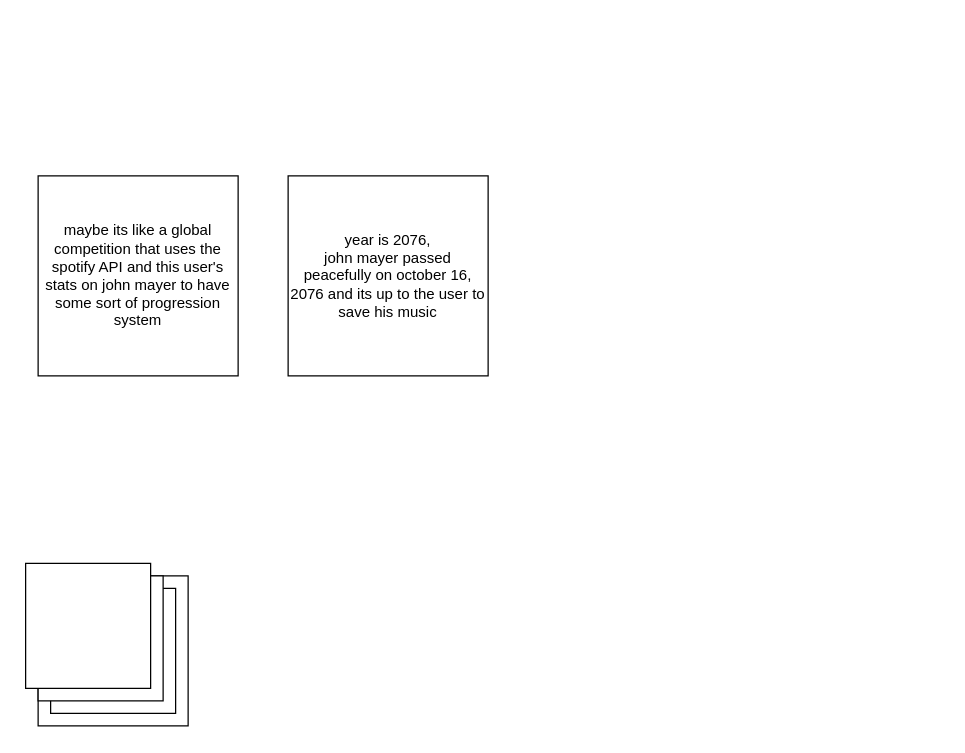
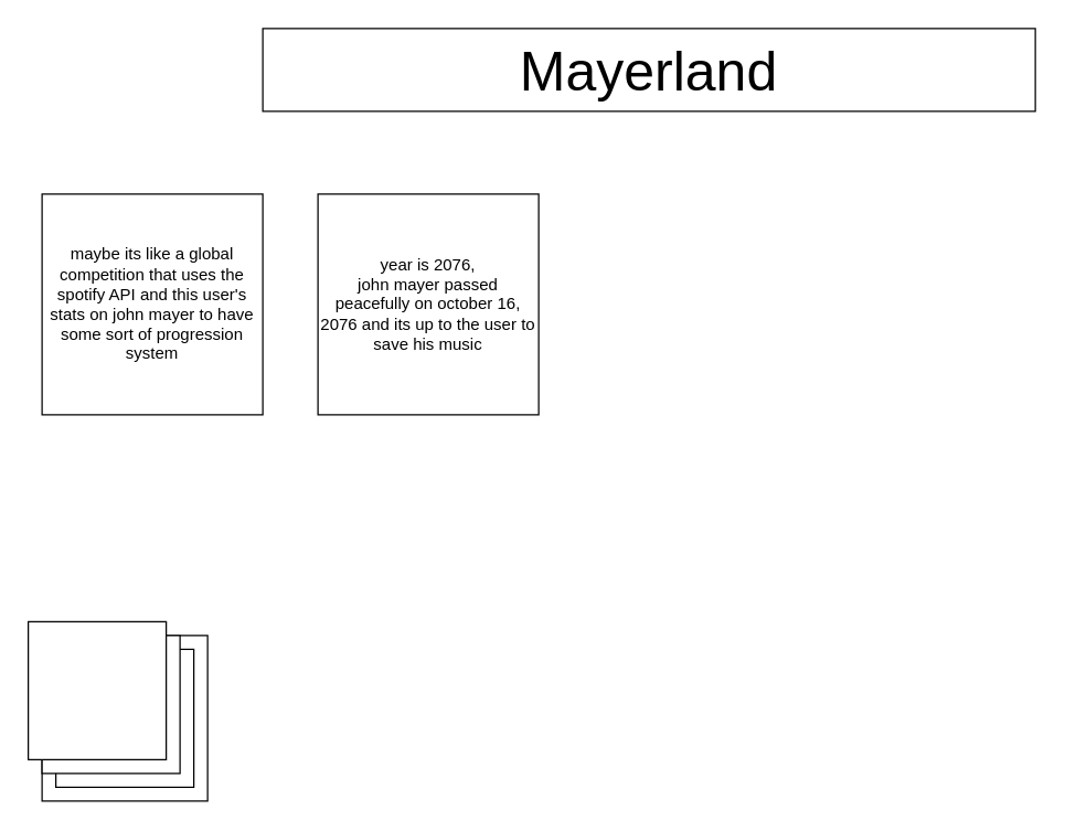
+ <mxCell id="2" value="&lt;font style=&quot;font-size: 40px&quot;&gt;Mayerland&lt;/font&gt;" style="rounded=0;whiteSpace=wrap;html=1;" parent="1" vertex="1"><mxGeometry x="190" y="20" width="560" height="60" as="geometry" /></mxCell>
